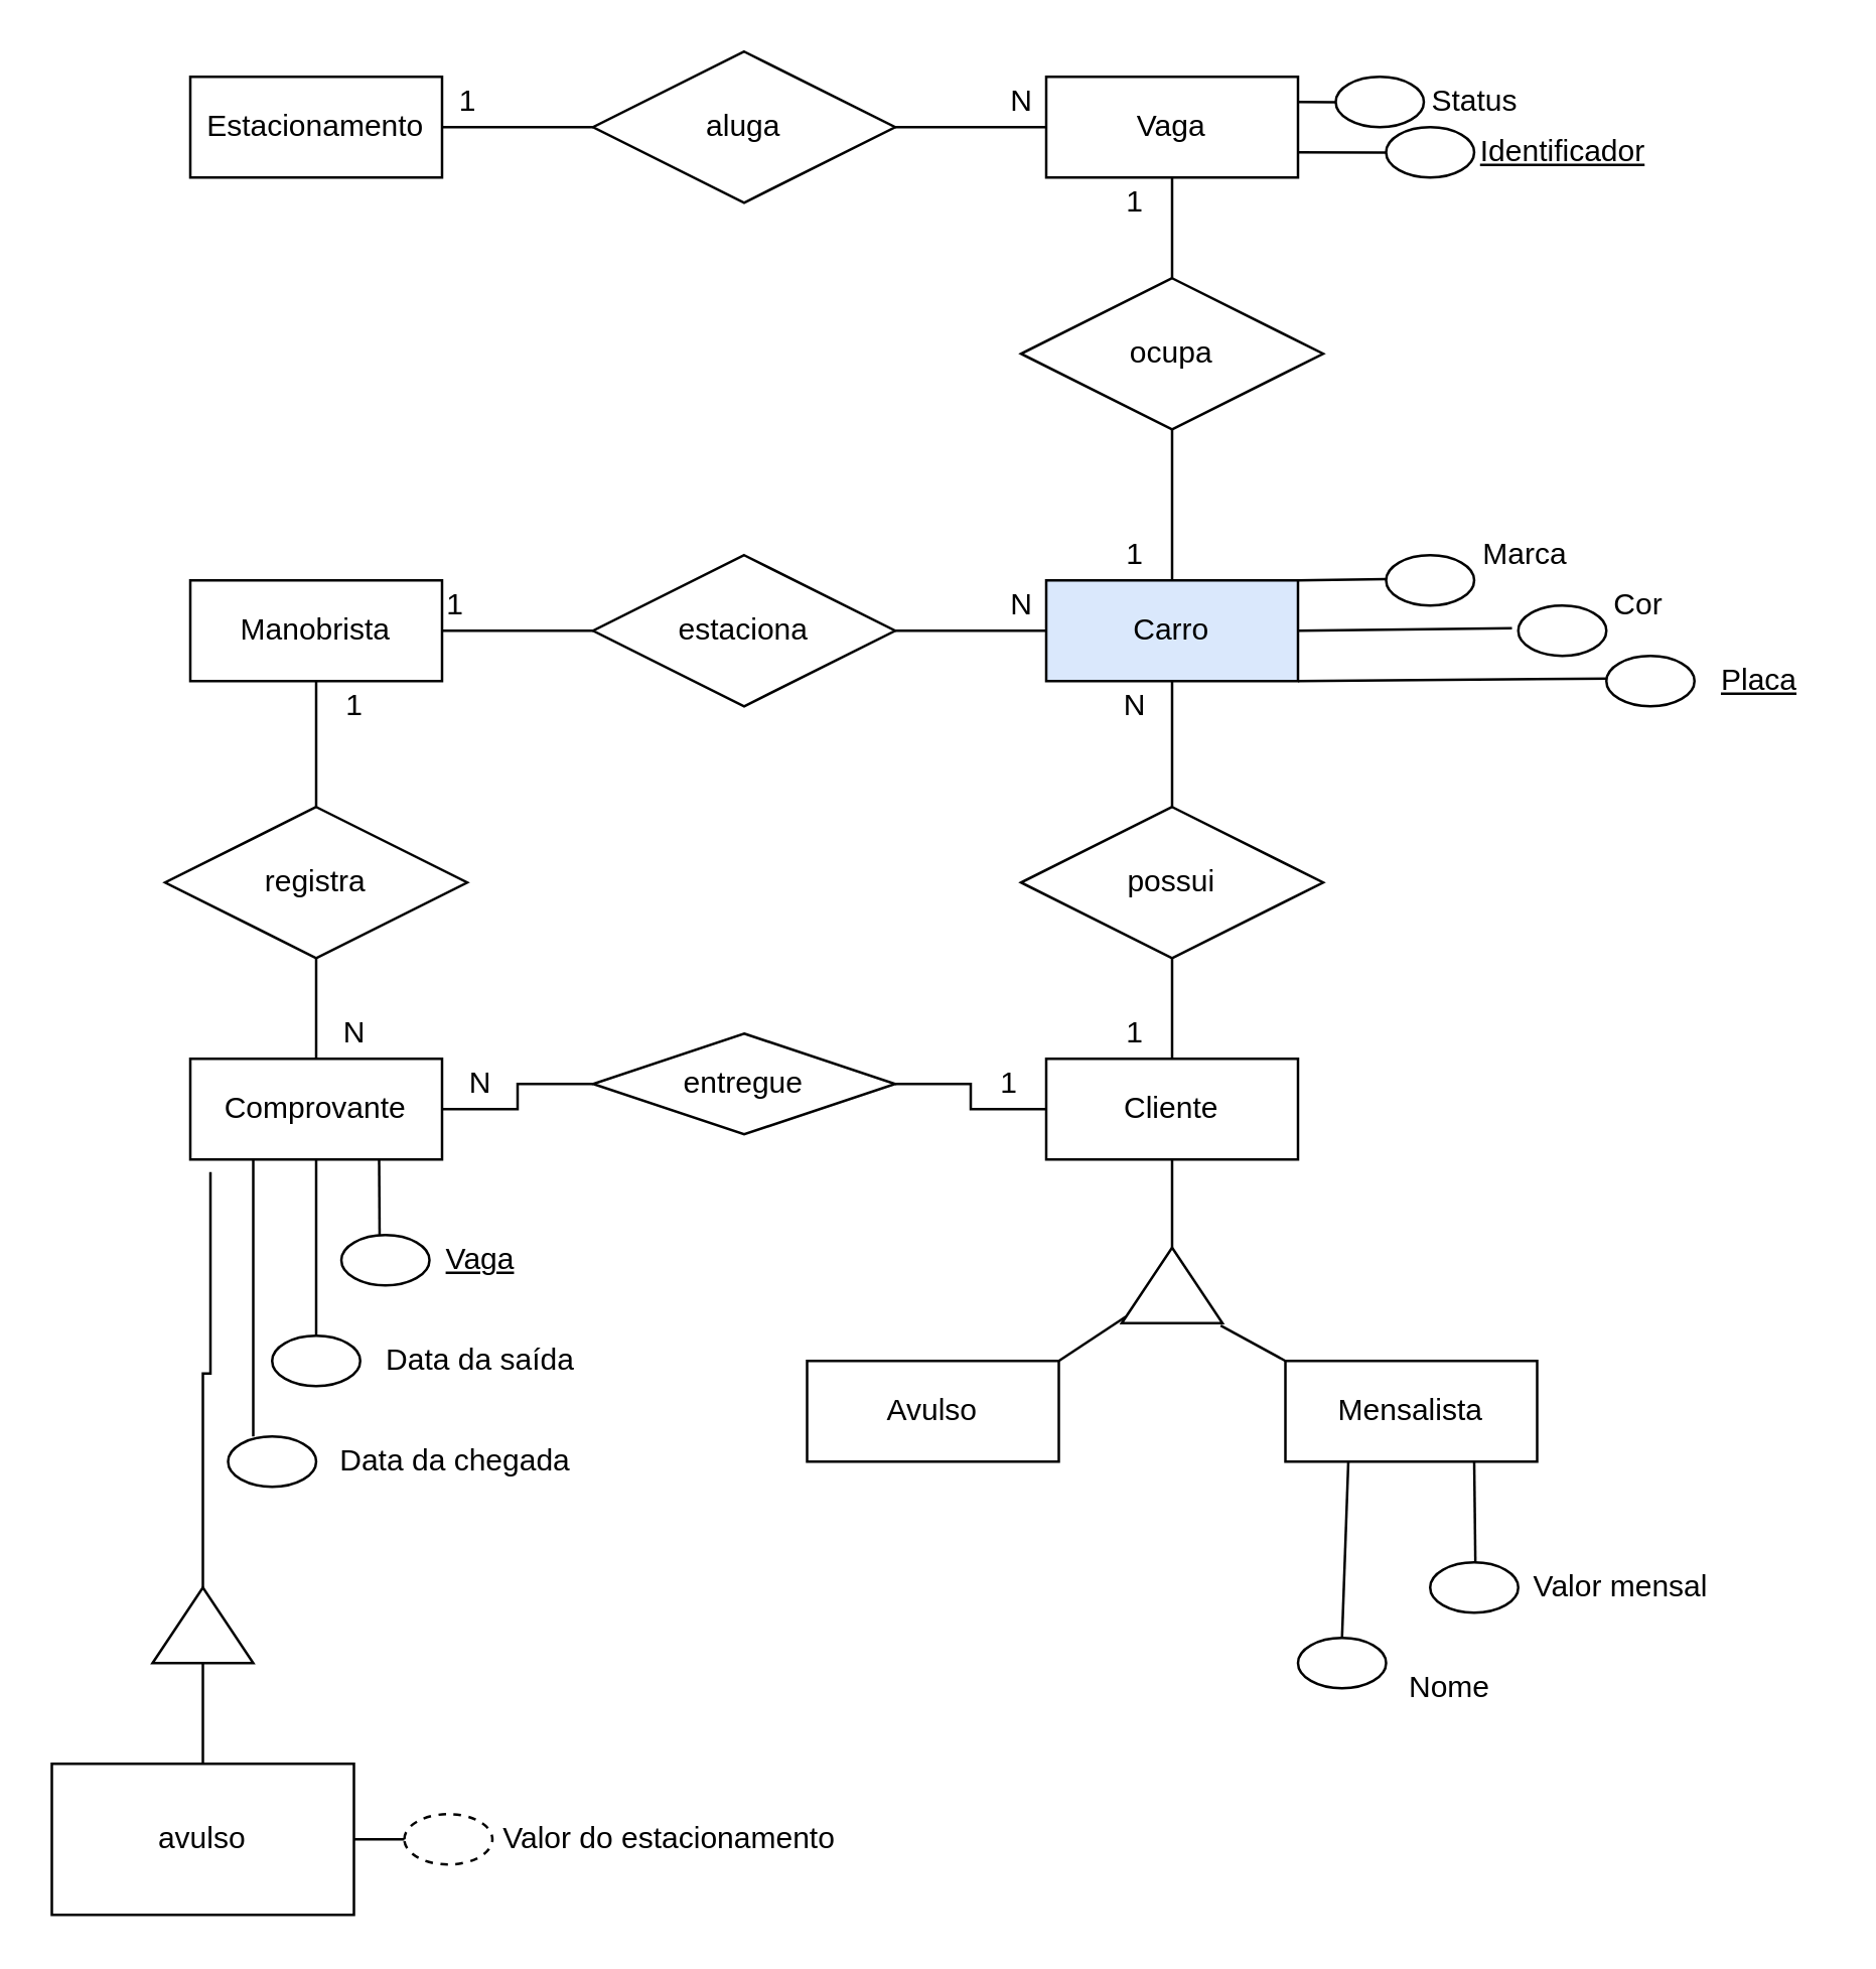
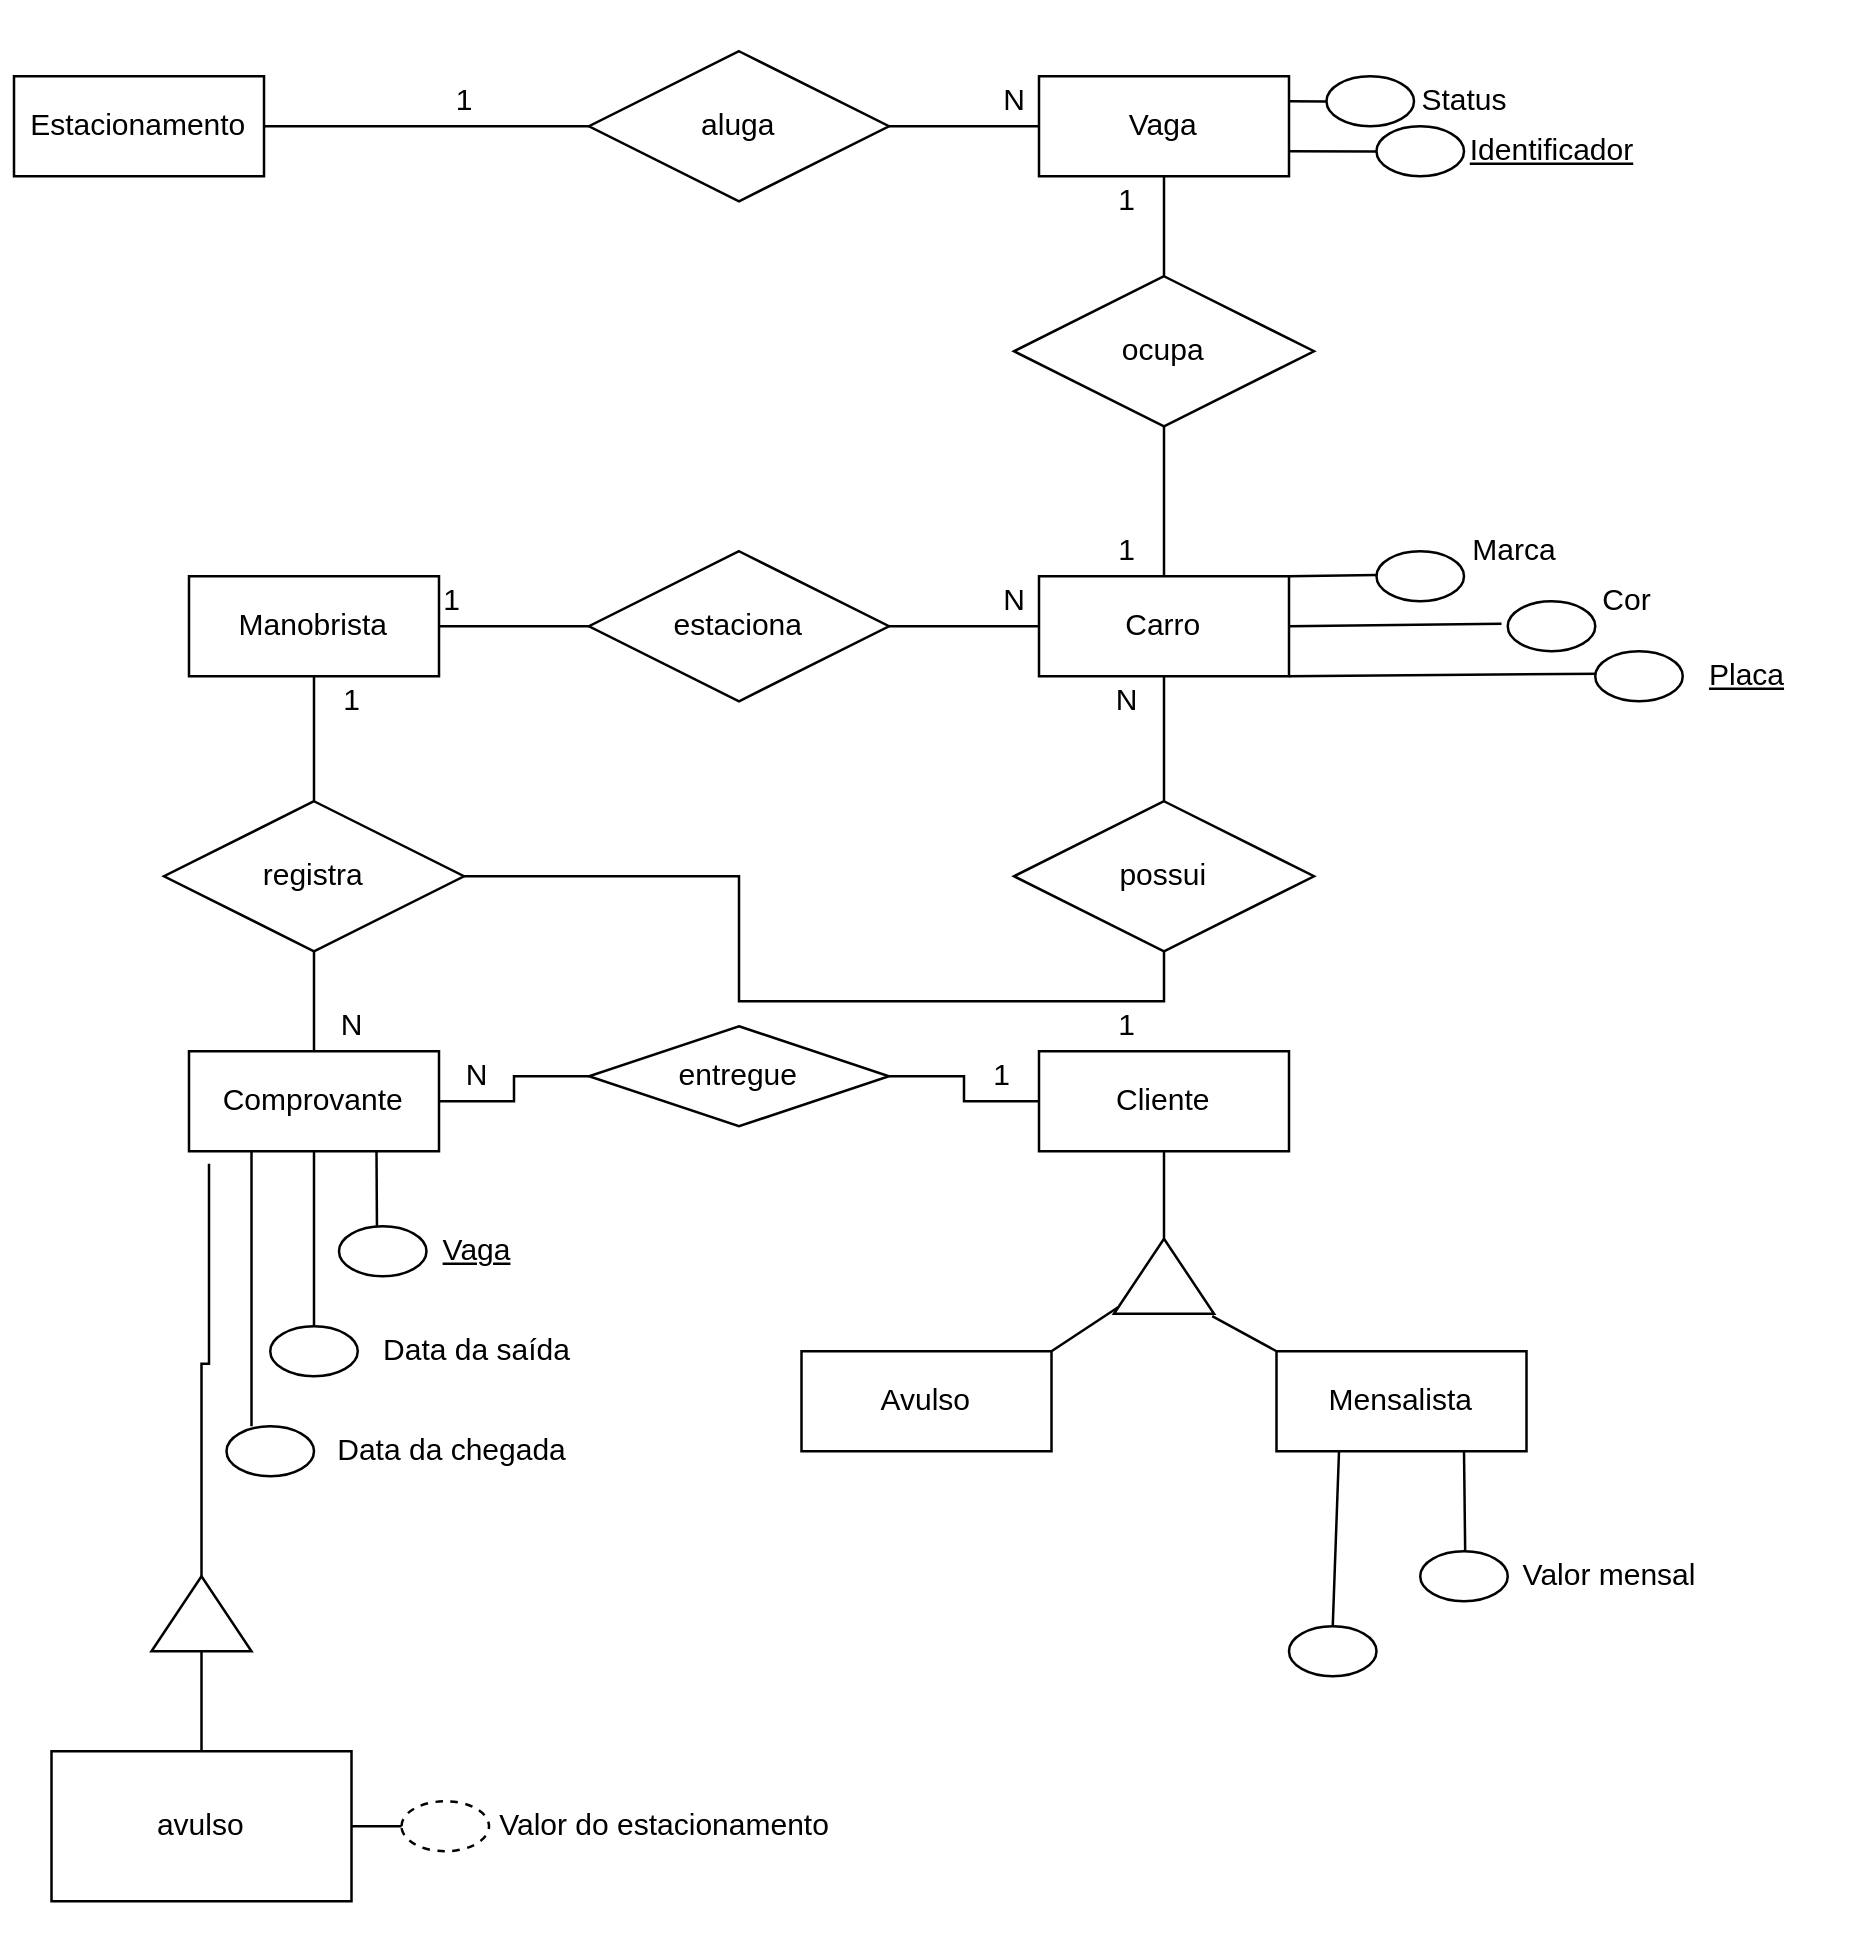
- <mxCell id="3" value="Estacionamento" style="whiteSpace=wrap;html=1;align=center;" parent="1" vertex="1"><mxGeometry x="75" y="30" width="100" height="40" as="geometry" /></mxCell>
+ <mxCell id="3" value="Estacionamento" style="whiteSpace=wrap;html=1;align=center;" parent="1" vertex="1"><mxGeometry x="5" y="30" width="100" height="40" as="geometry" /></mxCell>
- <mxCell id="13" value="Carro" style="whiteSpace=wrap;html=1;align=center;fillColor=#dae8fc;" parent="1" vertex="1"><mxGeometry x="415" y="230" width="100" height="40" as="geometry" /></mxCell>
+ <mxCell id="13" value="Carro" style="whiteSpace=wrap;html=1;align=center;" parent="1" vertex="1"><mxGeometry x="415" y="230" width="100" height="40" as="geometry" /></mxCell>
- <mxCell id="24" style="edgeStyle=orthogonalEdgeStyle;rounded=0;orthogonalLoop=1;jettySize=auto;html=1;exitX=0.5;exitY=1;exitDx=0;exitDy=0;entryX=0.5;entryY=0;entryDx=0;entryDy=0;endArrow=none;endFill=0;" parent="1" source="25" target="27" edge="1"><mxGeometry relative="1" as="geometry" /></mxCell>
+ <mxCell id="24" style="edgeStyle=orthogonalEdgeStyle;rounded=0;orthogonalLoop=1;jettySize=auto;html=1;exitX=0.5;exitY=1;exitDx=0;exitDy=0;endArrow=none;endFill=0;" parent="1" source="25" target="23" edge="1"><mxGeometry relative="1" as="geometry" /></mxCell>
- <mxCell id="71" value="Nome" style="text;html=1;align=center;verticalAlign=middle;resizable=0;points=[];autosize=1;strokeColor=none;fillColor=none;" parent="1" vertex="1"><mxGeometry x="550" y="660" width="50" height="20" as="geometry" /></mxCell>
